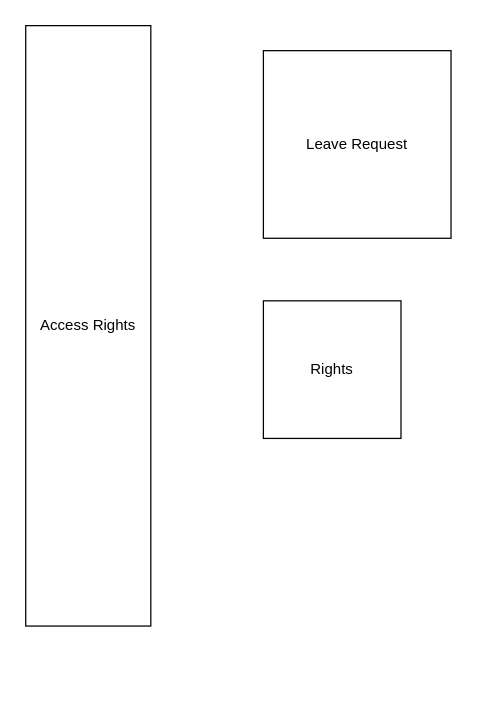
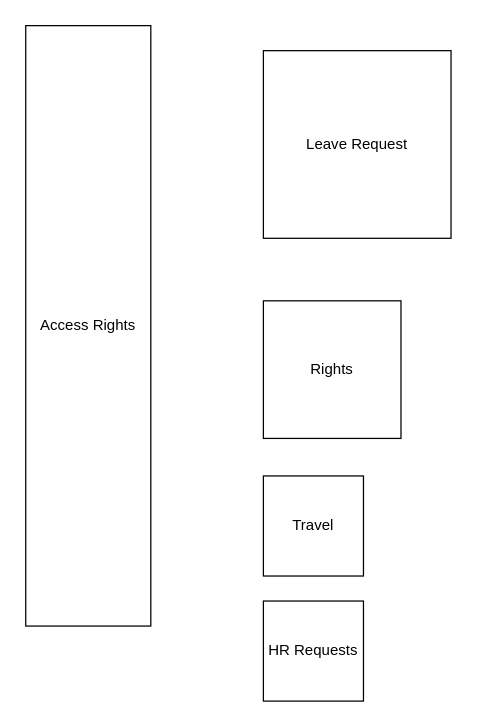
+ <mxCell id="5" value="Travel" style="whiteSpace=wrap;html=1;aspect=fixed;" vertex="1" parent="1"><mxGeometry x="210" y="380" width="80" height="80" as="geometry" /></mxCell>
+ <mxCell id="6" value="HR Requests" style="whiteSpace=wrap;html=1;aspect=fixed;" vertex="1" parent="1"><mxGeometry x="210" y="480" width="80" height="80" as="geometry" /></mxCell>
